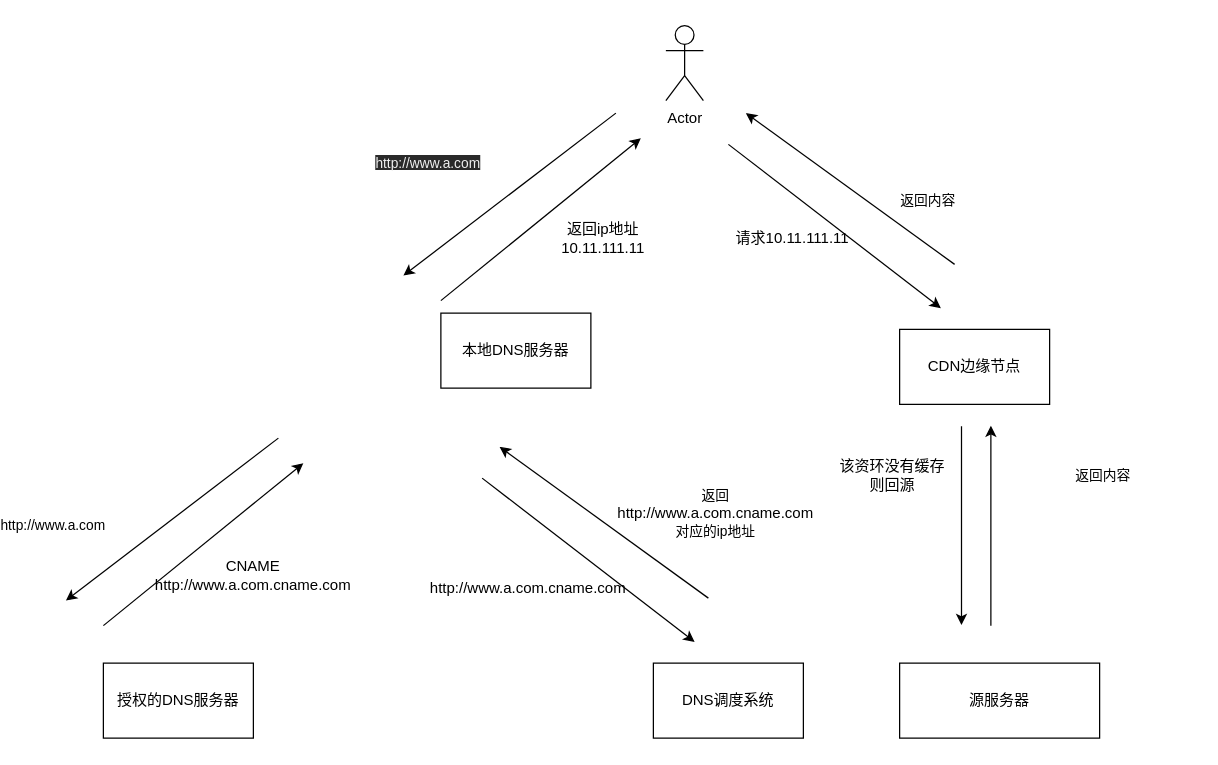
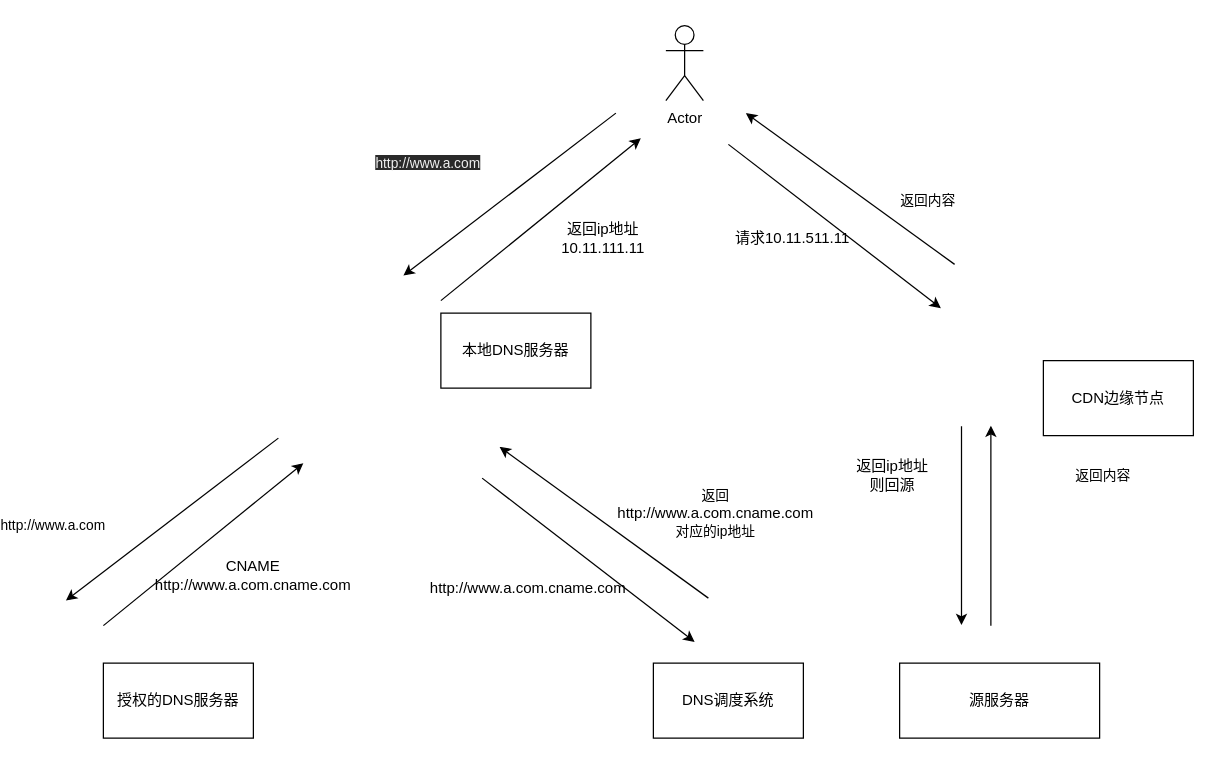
- <mxCell id="23" value="请求10.11.111.11" style="text;html=1;strokeColor=none;fillColor=none;align=center;verticalAlign=middle;whiteSpace=wrap;rounded=0;" vertex="1" parent="1"><mxGeometry x="570" y="180" width="123" height="20" as="geometry" /></mxCell>
+ <mxCell id="23" value="请求10.11.511.11" style="text;html=1;strokeColor=none;fillColor=none;align=center;verticalAlign=middle;whiteSpace=wrap;rounded=0;" vertex="1" parent="1"><mxGeometry x="570" y="180" width="123" height="20" as="geometry" /></mxCell>
- <mxCell id="20" value="CDN边缘节点" style="rounded=0;whiteSpace=wrap;html=1;" vertex="1" parent="1"><mxGeometry x="717" y="263" width="120" height="60" as="geometry" /></mxCell>
+ <mxCell id="20" value="CDN边缘节点" style="rounded=0;whiteSpace=wrap;html=1;" vertex="1" parent="1"><mxGeometry x="832" y="288" width="120" height="60" as="geometry" /></mxCell>
- <mxCell id="27" value="该资环没有缓存&lt;br&gt;则回源" style="text;html=1;strokeColor=none;fillColor=none;align=center;verticalAlign=middle;whiteSpace=wrap;rounded=0;" vertex="1" parent="1"><mxGeometry x="650" y="370" width="123" height="20" as="geometry" /></mxCell>
+ <mxCell id="27" value="返回ip地址&lt;br&gt;则回源" style="text;html=1;strokeColor=none;fillColor=none;align=center;verticalAlign=middle;whiteSpace=wrap;rounded=0;" vertex="1" parent="1"><mxGeometry x="650" y="370" width="123" height="20" as="geometry" /></mxCell>
